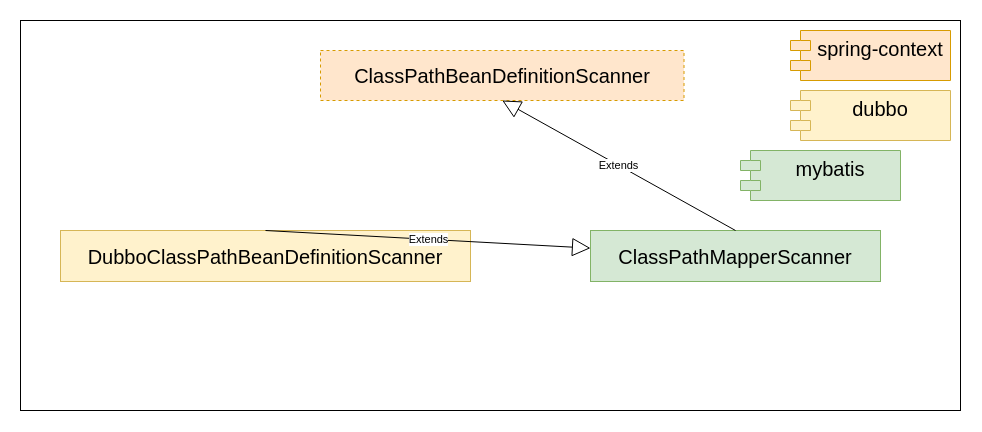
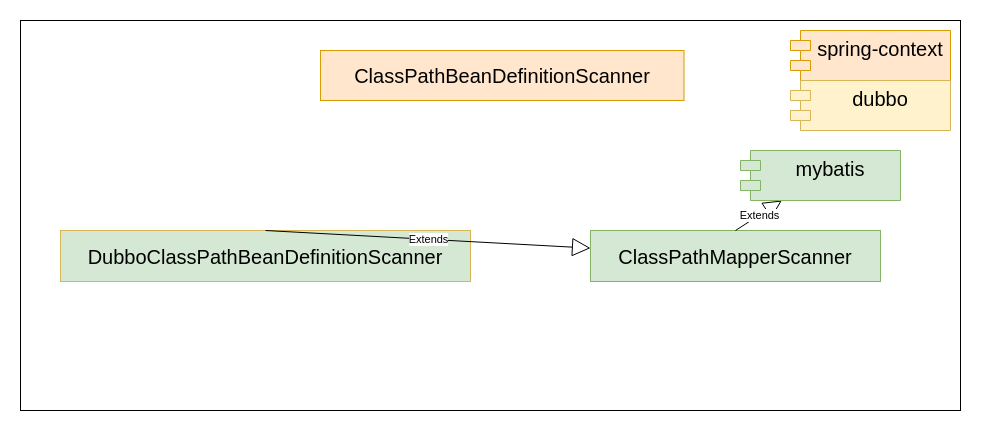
- <mxCell id="4" value="ClassPathBeanDefinitionScanner" style="html=1;whiteSpace=wrap;fontSize=20;fillColor=#ffe6cc;strokeColor=#d79b00;dashed=1;" parent="1" vertex="1"><mxGeometry x="320" y="50" width="363.5" height="50" as="geometry" /></mxCell>
+ <mxCell id="4" value="ClassPathBeanDefinitionScanner" style="html=1;whiteSpace=wrap;fontSize=20;fillColor=#ffe6cc;strokeColor=#d79b00;" parent="1" vertex="1"><mxGeometry x="320" y="50" width="363.5" height="50" as="geometry" /></mxCell>
- <mxCell id="9" value="&lt;div&gt;dubbo&lt;/div&gt;" style="shape=module;align=left;spacingLeft=20;align=center;verticalAlign=top;whiteSpace=wrap;html=1;fontSize=20;fillColor=#fff2cc;strokeColor=#d6b656;" vertex="1" parent="1"><mxGeometry x="790" y="90" width="160" height="50" as="geometry" /></mxCell>
+ <mxCell id="9" value="&lt;div&gt;dubbo&lt;/div&gt;" style="shape=module;align=left;spacingLeft=20;align=center;verticalAlign=top;whiteSpace=wrap;html=1;fontSize=20;fillColor=#fff2cc;strokeColor=#d6b656;" vertex="1" parent="1"><mxGeometry x="790" y="80" width="160" height="50" as="geometry" /></mxCell>
- <mxCell id="8" value="Extends" style="endArrow=block;endSize=16;endFill=0;html=1;rounded=0;exitX=0.5;exitY=0;exitDx=0;exitDy=0;entryX=0.5;entryY=1;entryDx=0;entryDy=0;" parent="1" source="7" target="4" edge="1"><mxGeometry width="160" relative="1" as="geometry"><mxPoint x="410" y="260" as="sourcePoint" /><mxPoint x="570" y="260" as="targetPoint" /></mxGeometry></mxCell>
+ <mxCell id="8" value="Extends" style="endArrow=block;endSize=16;endFill=0;html=1;rounded=0;exitX=0.5;exitY=0;exitDx=0;exitDy=0;" parent="1" source="7" target="10" edge="1"><mxGeometry width="160" relative="1" as="geometry"><mxPoint x="410" y="260" as="sourcePoint" /><mxPoint x="570" y="260" as="targetPoint" /></mxGeometry></mxCell>
- <mxCell id="3" value="&lt;div&gt;DubboClassPathBeanDefinitionScanner&lt;/div&gt;" style="html=1;whiteSpace=wrap;fontSize=20;verticalAlign=middle;align=center;fillColor=#fff2cc;strokeColor=#d6b656;" parent="1" vertex="1"><mxGeometry x="60" y="230" width="410" height="51" as="geometry" /></mxCell>
+ <mxCell id="3" value="&lt;div&gt;DubboClassPathBeanDefinitionScanner&lt;/div&gt;" style="html=1;whiteSpace=wrap;fontSize=20;verticalAlign=middle;align=center;fillColor=#d5e8d4;strokeColor=#d6b656;" parent="1" vertex="1"><mxGeometry x="60" y="230" width="410" height="51" as="geometry" /></mxCell>
